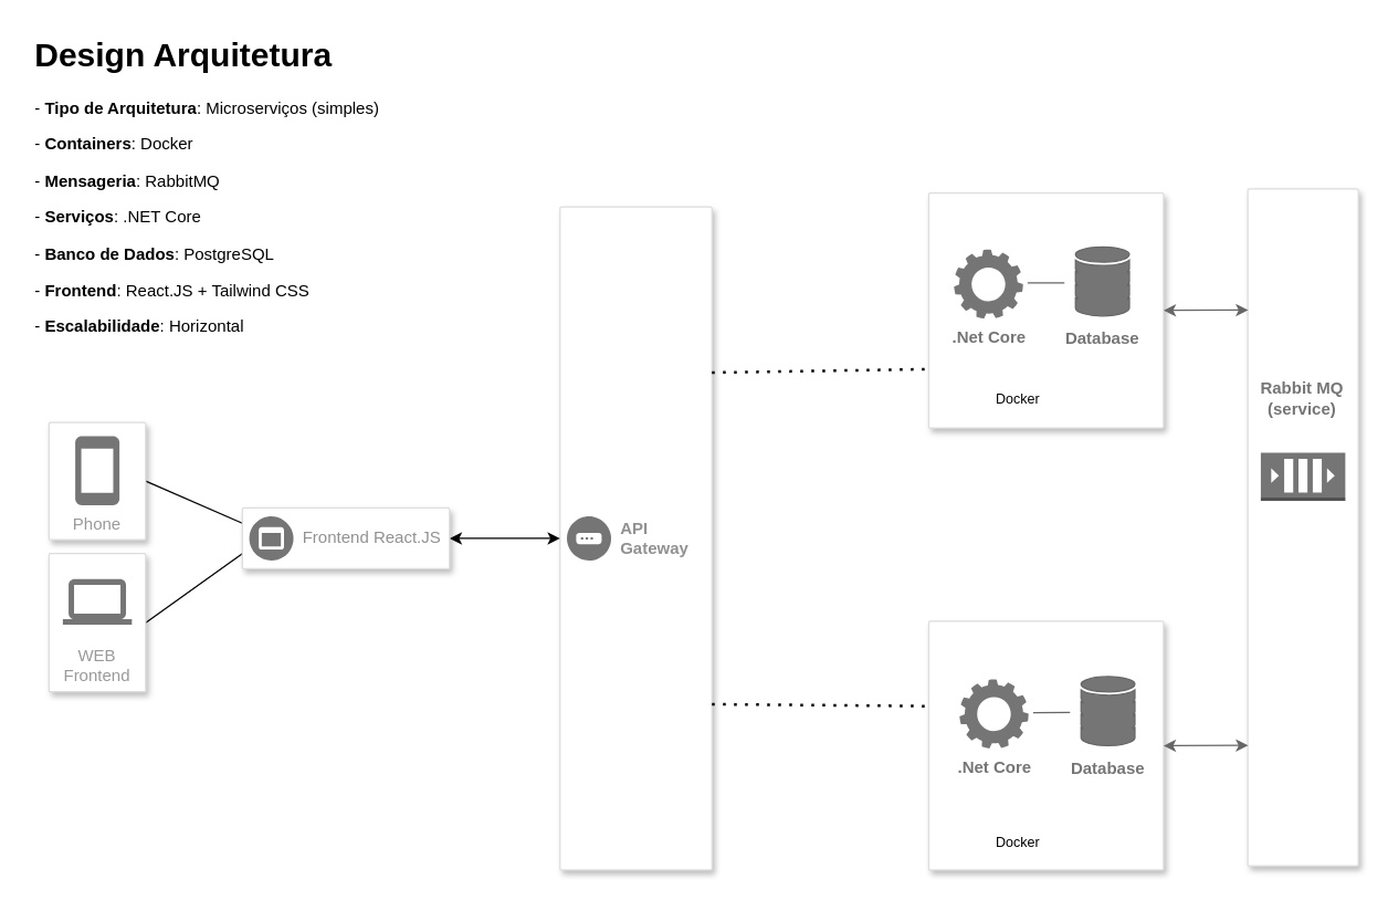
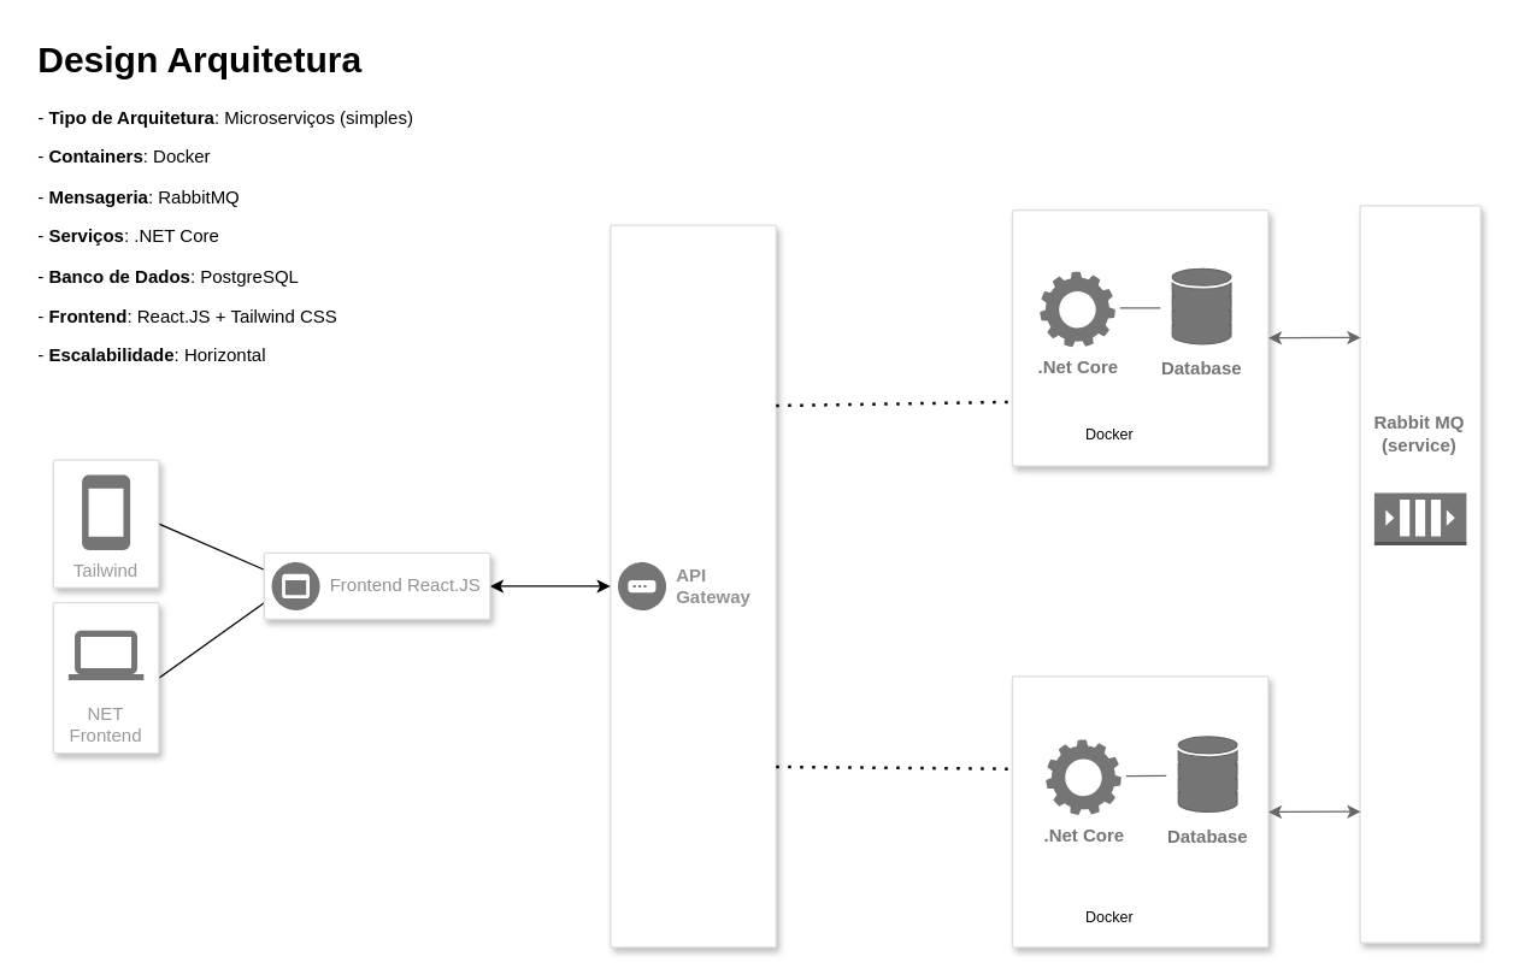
- <mxCell id="5" value="Phone" style="strokeColor=#dddddd;shadow=1;strokeWidth=1;rounded=1;absoluteArcSize=1;arcSize=2;labelPosition=center;verticalLabelPosition=middle;align=center;verticalAlign=bottom;spacingLeft=0;fontColor=#999999;fontSize=12;whiteSpace=wrap;spacingBottom=2;html=1;" vertex="1" parent="1"><mxGeometry x="35" y="305" width="70" height="85" as="geometry" /></mxCell>
+ <mxCell id="5" value="Tailwind" style="strokeColor=#dddddd;shadow=1;strokeWidth=1;rounded=1;absoluteArcSize=1;arcSize=2;labelPosition=center;verticalLabelPosition=middle;align=center;verticalAlign=bottom;spacingLeft=0;fontColor=#999999;fontSize=12;whiteSpace=wrap;spacingBottom=2;html=1;" vertex="1" parent="1"><mxGeometry x="35" y="305" width="70" height="85" as="geometry" /></mxCell>
- <mxCell id="8" value="WEB Frontend" style="strokeColor=#dddddd;shadow=1;strokeWidth=1;rounded=1;absoluteArcSize=1;arcSize=2;labelPosition=center;verticalLabelPosition=middle;align=center;verticalAlign=bottom;spacingLeft=0;fontColor=#999999;fontSize=12;whiteSpace=wrap;spacingBottom=2;html=1;" vertex="1" parent="1"><mxGeometry x="35" y="400" width="70" height="100" as="geometry" /></mxCell>
+ <mxCell id="8" value="NET Frontend" style="strokeColor=#dddddd;shadow=1;strokeWidth=1;rounded=1;absoluteArcSize=1;arcSize=2;labelPosition=center;verticalLabelPosition=middle;align=center;verticalAlign=bottom;spacingLeft=0;fontColor=#999999;fontSize=12;whiteSpace=wrap;spacingBottom=2;html=1;" vertex="1" parent="1"><mxGeometry x="35" y="400" width="70" height="100" as="geometry" /></mxCell>
